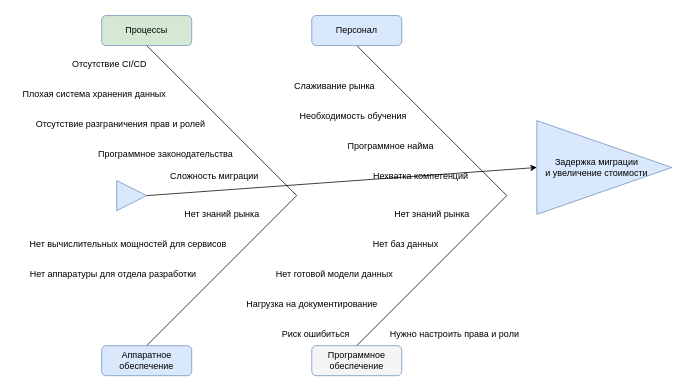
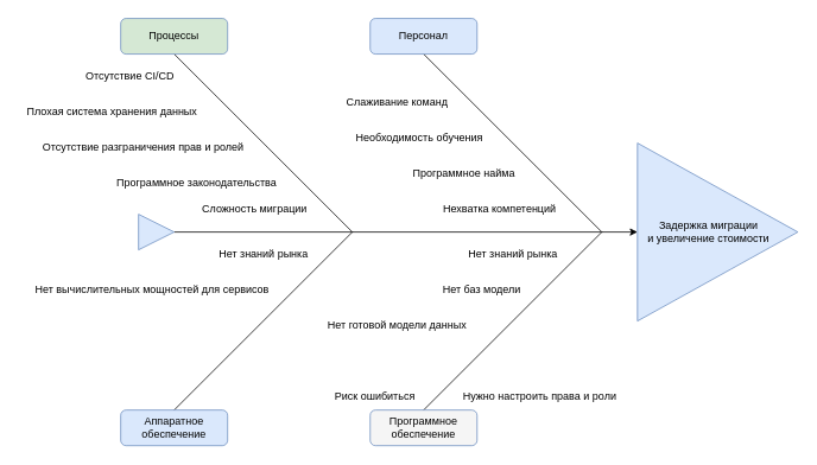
- <mxCell id="28" value="Слаживание рынка" style="text;html=1;align=center;verticalAlign=middle;resizable=0;points=[];autosize=1;strokeColor=none;fillColor=none;" vertex="1" parent="1"><mxGeometry x="375" y="100" width="140" height="30" as="geometry" /></mxCell>
+ <mxCell id="28" value="Слаживание команд" style="text;html=1;align=center;verticalAlign=middle;resizable=0;points=[];autosize=1;strokeColor=none;fillColor=none;" vertex="1" parent="1"><mxGeometry x="375" y="100" width="140" height="30" as="geometry" /></mxCell>
- <mxCell id="2" value="Задержка&lt;span style=&quot;background-color: transparent; color: light-dark(rgb(0, 0, 0), rgb(255, 255, 255));&quot;&gt;&amp;nbsp;миграции&lt;/span&gt;&lt;div&gt;&lt;span style=&quot;background-color: transparent; color: light-dark(rgb(0, 0, 0), rgb(255, 255, 255));&quot;&gt;и увеличение стоимости&lt;/span&gt;&lt;/div&gt;" style="triangle;whiteSpace=wrap;html=1;fillColor=#dae8fc;strokeColor=#6c8ebf;labelPosition=center;verticalLabelPosition=middle;align=center;verticalAlign=middle;spacingLeft=-20;" vertex="1" parent="1"><mxGeometry x="715" y="160" width="180" height="125" as="geometry" /></mxCell>
+ <mxCell id="2" value="Задержка&lt;span style=&quot;background-color: transparent; color: light-dark(rgb(0, 0, 0), rgb(255, 255, 255));&quot;&gt;&amp;nbsp;миграции&lt;/span&gt;&lt;div&gt;&lt;span style=&quot;background-color: transparent; color: light-dark(rgb(0, 0, 0), rgb(255, 255, 255));&quot;&gt;и увеличение стоимости&lt;/span&gt;&lt;/div&gt;" style="triangle;whiteSpace=wrap;html=1;fillColor=#dae8fc;strokeColor=#6c8ebf;labelPosition=center;verticalLabelPosition=middle;align=center;verticalAlign=middle;spacingLeft=-20;" vertex="1" parent="1"><mxGeometry x="715" y="160" width="180" height="200" as="geometry" /></mxCell>
- <mxCell id="24" value="Нет баз данных" style="text;html=1;align=center;verticalAlign=middle;resizable=0;points=[];autosize=1;strokeColor=none;fillColor=none;" vertex="1" parent="1"><mxGeometry x="485" y="310" width="110" height="30" as="geometry" /></mxCell>
+ <mxCell id="24" value="Нет баз модели" style="text;html=1;align=center;verticalAlign=middle;resizable=0;points=[];autosize=1;strokeColor=none;fillColor=none;" vertex="1" parent="1"><mxGeometry x="485" y="310" width="110" height="30" as="geometry" /></mxCell>
- <mxCell id="29" value="Нет аппаратуры для отдела разработки" style="text;html=1;align=center;verticalAlign=middle;resizable=0;points=[];autosize=1;strokeColor=none;fillColor=none;" vertex="1" parent="1"><mxGeometry x="25" y="350" width="250" height="30" as="geometry" /></mxCell>
- <mxCell id="27" value="Нагрузка на документирование" style="text;html=1;align=center;verticalAlign=middle;resizable=0;points=[];autosize=1;strokeColor=none;fillColor=none;" vertex="1" parent="1"><mxGeometry x="315" y="390" width="200" height="30" as="geometry" /></mxCell>
